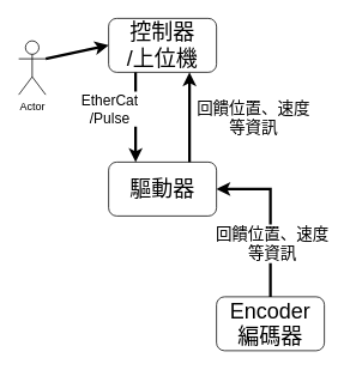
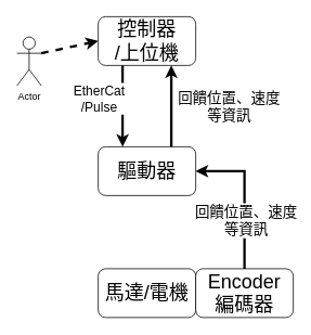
- <mxCell id="13" value="" style="endArrow=classic;html=1;rounded=0;exitX=1;exitY=0.333;exitDx=0;exitDy=0;entryX=0;entryY=0.5;entryDx=0;entryDy=0;strokeWidth=3;exitPerimeter=0;" edge="1" parent="1" source="2" target="3"><mxGeometry width="50" height="50" relative="1" as="geometry"><mxPoint x="160" y="250" as="sourcePoint" /><mxPoint x="160" y="340" as="targetPoint" /></mxGeometry></mxCell>
+ <mxCell id="13" value="" style="endArrow=classic;html=1;rounded=0;exitX=1;exitY=0.333;exitDx=0;exitDy=0;entryX=0;entryY=0.5;entryDx=0;entryDy=0;strokeWidth=3;exitPerimeter=0;dashed=1;" edge="1" parent="1" source="2" target="3"><mxGeometry width="50" height="50" relative="1" as="geometry"><mxPoint x="160" y="250" as="sourcePoint" /><mxPoint x="160" y="340" as="targetPoint" /></mxGeometry></mxCell>
+ <mxCell id="5" value="馬達/電機" style="rounded=1;whiteSpace=wrap;html=1;fontSize=24;" vertex="1" parent="1"><mxGeometry x="120" y="330" width="120" height="60" as="geometry" /></mxCell>
